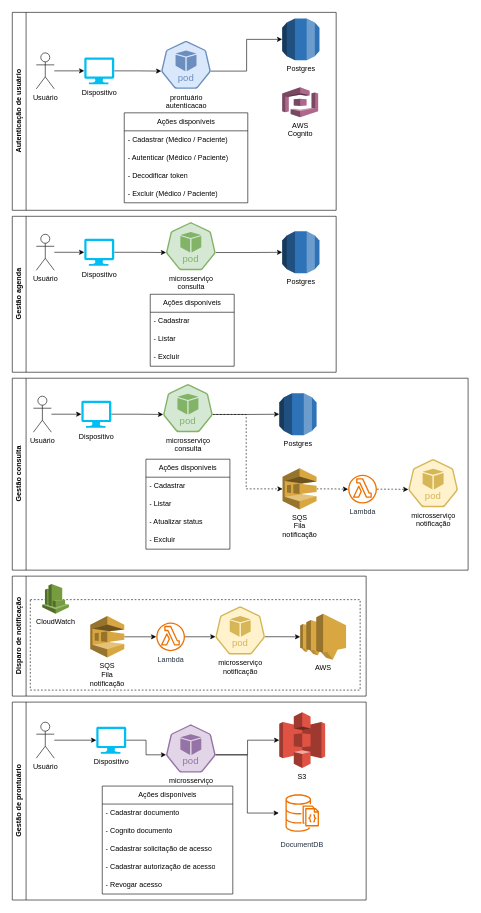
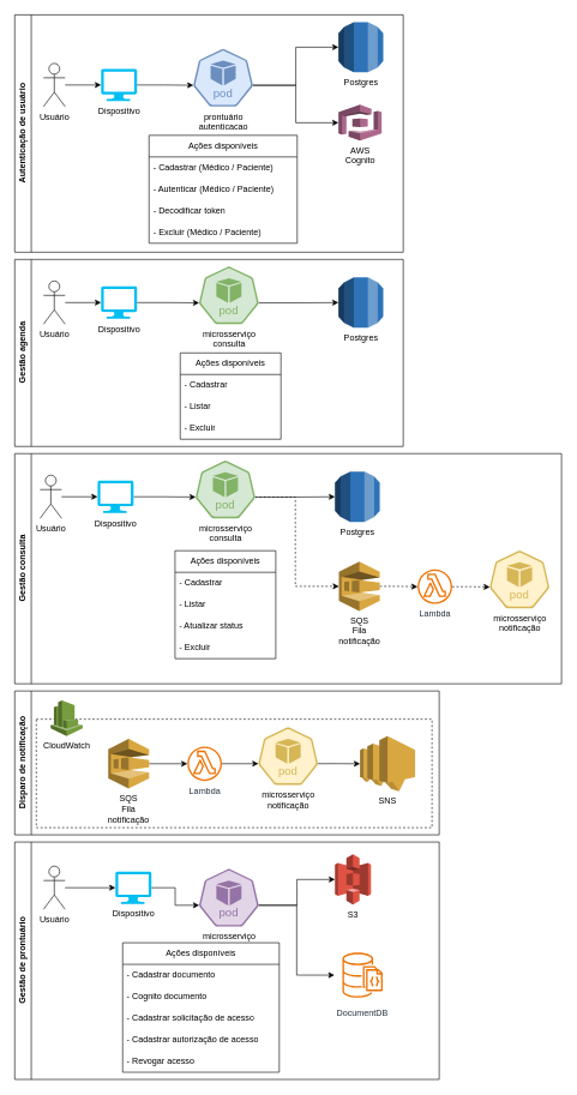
+ <mxCell id="9" style="edgeStyle=orthogonalEdgeStyle;rounded=0;orthogonalLoop=1;jettySize=auto;html=1;entryX=0;entryY=0.5;entryDx=0;entryDy=0;entryPerimeter=0;exitX=0.995;exitY=0.63;exitDx=0;exitDy=0;exitPerimeter=0;" edge="1" parent="2" source="7" target="8"><mxGeometry relative="1" as="geometry" /></mxCell>
- <mxCell id="56" value="AWS" style="outlineConnect=0;dashed=0;verticalLabelPosition=bottom;verticalAlign=top;align=center;html=1;shape=mxgraph.aws3.sns;fillColor=#D9A741;gradientColor=none;" vertex="1" parent="48"><mxGeometry x="480" y="62.88" width="76.5" height="76.5" as="geometry" /></mxCell>
+ <mxCell id="56" value="SNS" style="outlineConnect=0;dashed=0;verticalLabelPosition=bottom;verticalAlign=top;align=center;html=1;shape=mxgraph.aws3.sns;fillColor=#D9A741;gradientColor=none;" vertex="1" parent="48"><mxGeometry x="480" y="62.88" width="76.5" height="76.5" as="geometry" /></mxCell>
- <mxCell id="72" value="S3" style="outlineConnect=0;dashed=0;verticalLabelPosition=bottom;verticalAlign=top;align=center;html=1;shape=mxgraph.aws3.s3;fillColor=#E05243;gradientColor=none;" vertex="1" parent="58"><mxGeometry x="445.16" y="17" width="76.5" height="93" as="geometry" /></mxCell>
+ <mxCell id="72" value="S3" style="outlineConnect=0;dashed=0;verticalLabelPosition=bottom;verticalAlign=top;align=center;html=1;shape=mxgraph.aws3.s3;fillColor=#E05243;gradientColor=none;" vertex="1" parent="58"><mxGeometry x="445.16" y="17" width="50" height="70" as="geometry" /></mxCell>
